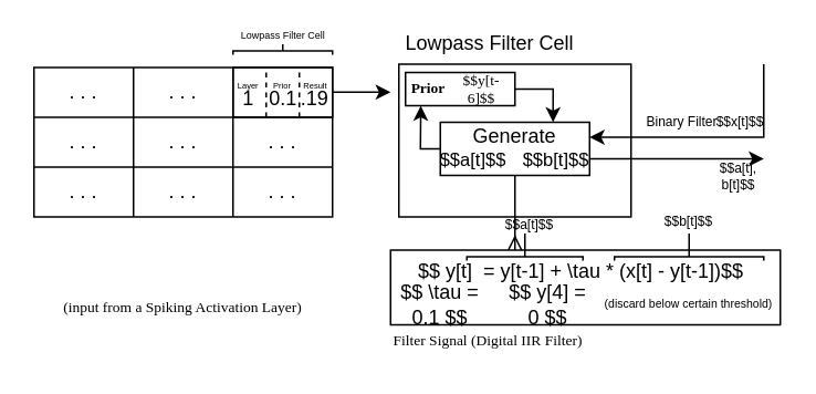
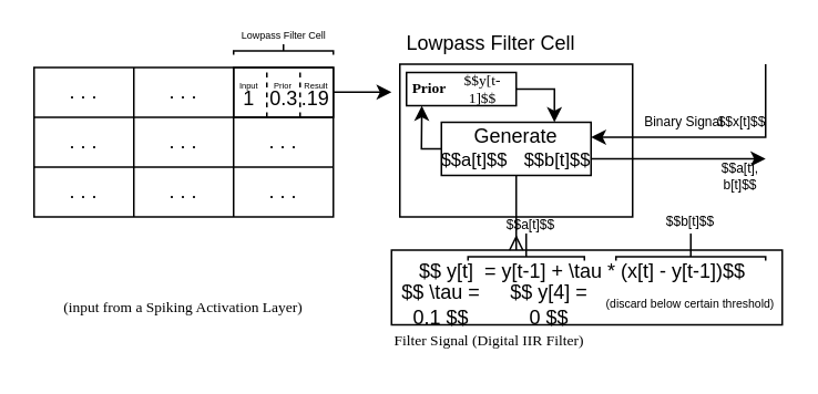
- <mxCell id="8" value="Layer" style="text;html=1;strokeColor=none;fillColor=none;align=center;verticalAlign=middle;whiteSpace=wrap;rounded=0;fontSize=5;" parent="1" vertex="1"><mxGeometry x="141" y="49.16" width="17" as="geometry" /></mxCell>
+ <mxCell id="8" value="Input" style="text;html=1;strokeColor=none;fillColor=none;align=center;verticalAlign=middle;whiteSpace=wrap;rounded=0;fontSize=5;" parent="1" vertex="1"><mxGeometry x="141" y="49.16" width="17" as="geometry" /></mxCell>
- <mxCell id="45" value="&lt;span&gt;$$y[t-6]$$&lt;/span&gt;" style="text;html=1;strokeColor=none;fillColor=none;align=center;verticalAlign=middle;whiteSpace=wrap;rounded=0;shadow=0;comic=0;fontFamily=Verdana;fontSize=9;" parent="1" vertex="1"><mxGeometry x="270" y="43" width="40" height="20" as="geometry" /></mxCell>
+ <mxCell id="45" value="&lt;span&gt;$$y[t-1]$$&lt;/span&gt;" style="text;html=1;strokeColor=none;fillColor=none;align=center;verticalAlign=middle;whiteSpace=wrap;rounded=0;shadow=0;comic=0;fontFamily=Verdana;fontSize=9;" parent="1" vertex="1"><mxGeometry x="270" y="43" width="40" height="20" as="geometry" /></mxCell>
- <mxCell id="11" value="&lt;span style=&quot;font-size: 12px&quot;&gt;0.1&lt;/span&gt;" style="text;html=1;strokeColor=none;fillColor=none;align=center;verticalAlign=middle;whiteSpace=wrap;rounded=0;fontSize=5;" parent="1" vertex="1"><mxGeometry x="162.5" y="49.16" width="15" height="20" as="geometry" /></mxCell>
+ <mxCell id="11" value="&lt;span style=&quot;font-size: 12px&quot;&gt;0.3&lt;/span&gt;" style="text;html=1;strokeColor=none;fillColor=none;align=center;verticalAlign=middle;whiteSpace=wrap;rounded=0;fontSize=5;" parent="1" vertex="1"><mxGeometry x="162.5" y="49.16" width="15" height="20" as="geometry" /></mxCell>
- <mxCell id="6" value="Binary Filter" style="text;strokeColor=none;fillColor=none;align=center;verticalAlign=middle;rounded=0;fontSize=8;html=1;whiteSpace=wrap;" parent="1" vertex="1"><mxGeometry x="381" y="63" width="60" height="20" as="geometry" /></mxCell>
+ <mxCell id="6" value="Binary Signal" style="text;strokeColor=none;fillColor=none;align=center;verticalAlign=middle;rounded=0;fontSize=8;html=1;whiteSpace=wrap;" parent="1" vertex="1"><mxGeometry x="381" y="63" width="60" height="20" as="geometry" /></mxCell>
